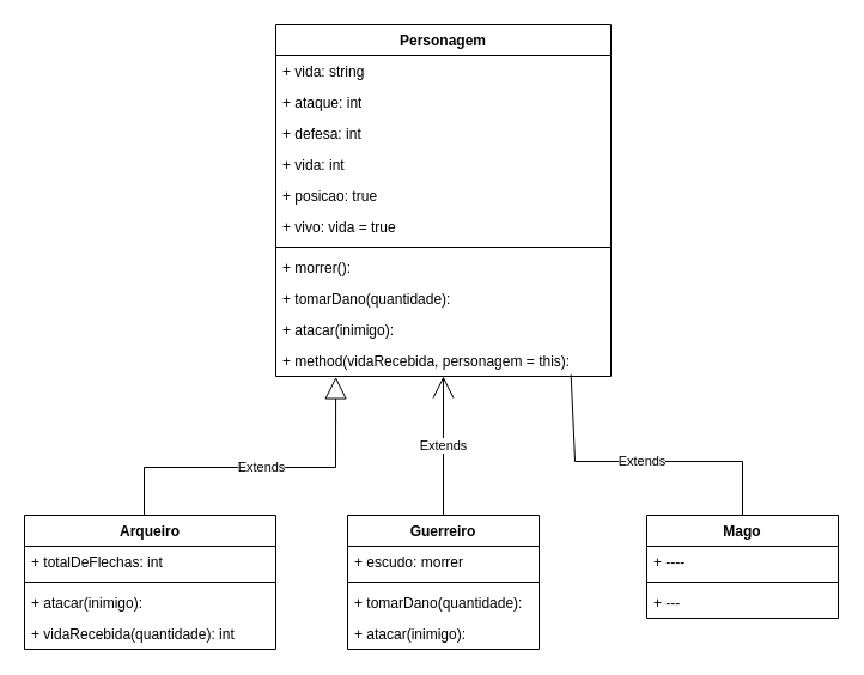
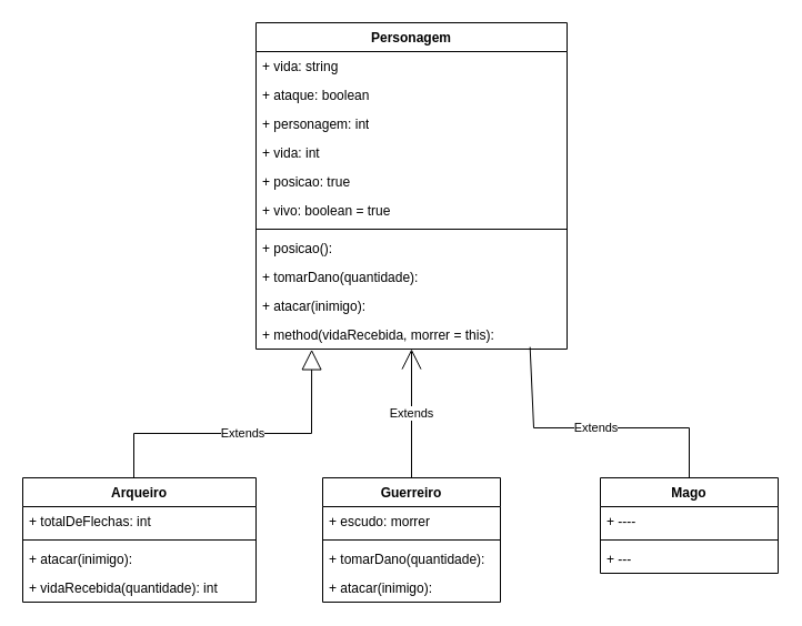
- <mxCell id="4" value="+ ataque: int" style="text;strokeColor=none;fillColor=none;align=left;verticalAlign=top;spacingLeft=4;spacingRight=4;overflow=hidden;rotatable=0;points=[[0,0.5],[1,0.5]];portConstraint=eastwest;whiteSpace=wrap;html=1;" vertex="1" parent="2"><mxGeometry y="52" width="280" height="26" as="geometry" /></mxCell>
+ <mxCell id="4" value="+ ataque: boolean" style="text;strokeColor=none;fillColor=none;align=left;verticalAlign=top;spacingLeft=4;spacingRight=4;overflow=hidden;rotatable=0;points=[[0,0.5],[1,0.5]];portConstraint=eastwest;whiteSpace=wrap;html=1;" vertex="1" parent="2"><mxGeometry y="52" width="280" height="26" as="geometry" /></mxCell>
- <mxCell id="5" value="+ defesa: int" style="text;strokeColor=none;fillColor=none;align=left;verticalAlign=top;spacingLeft=4;spacingRight=4;overflow=hidden;rotatable=0;points=[[0,0.5],[1,0.5]];portConstraint=eastwest;whiteSpace=wrap;html=1;" vertex="1" parent="2"><mxGeometry y="78" width="280" height="26" as="geometry" /></mxCell>
+ <mxCell id="5" value="+ personagem: int" style="text;strokeColor=none;fillColor=none;align=left;verticalAlign=top;spacingLeft=4;spacingRight=4;overflow=hidden;rotatable=0;points=[[0,0.5],[1,0.5]];portConstraint=eastwest;whiteSpace=wrap;html=1;" vertex="1" parent="2"><mxGeometry y="78" width="280" height="26" as="geometry" /></mxCell>
- <mxCell id="8" value="+ vivo: vida = true" style="text;strokeColor=none;fillColor=none;align=left;verticalAlign=top;spacingLeft=4;spacingRight=4;overflow=hidden;rotatable=0;points=[[0,0.5],[1,0.5]];portConstraint=eastwest;whiteSpace=wrap;html=1;" vertex="1" parent="2"><mxGeometry y="156" width="280" height="26" as="geometry" /></mxCell>
+ <mxCell id="8" value="+ vivo: boolean = true" style="text;strokeColor=none;fillColor=none;align=left;verticalAlign=top;spacingLeft=4;spacingRight=4;overflow=hidden;rotatable=0;points=[[0,0.5],[1,0.5]];portConstraint=eastwest;whiteSpace=wrap;html=1;" vertex="1" parent="2"><mxGeometry y="156" width="280" height="26" as="geometry" /></mxCell>
- <mxCell id="10" value="+ morrer():&amp;nbsp;" style="text;strokeColor=none;fillColor=none;align=left;verticalAlign=top;spacingLeft=4;spacingRight=4;overflow=hidden;rotatable=0;points=[[0,0.5],[1,0.5]];portConstraint=eastwest;whiteSpace=wrap;html=1;" vertex="1" parent="2"><mxGeometry y="190" width="280" height="26" as="geometry" /></mxCell>
+ <mxCell id="10" value="+ posicao():&amp;nbsp;" style="text;strokeColor=none;fillColor=none;align=left;verticalAlign=top;spacingLeft=4;spacingRight=4;overflow=hidden;rotatable=0;points=[[0,0.5],[1,0.5]];portConstraint=eastwest;whiteSpace=wrap;html=1;" vertex="1" parent="2"><mxGeometry y="190" width="280" height="26" as="geometry" /></mxCell>
- <mxCell id="13" value="+ method(vidaRecebida, personagem = this):&amp;nbsp;" style="text;strokeColor=none;fillColor=none;align=left;verticalAlign=top;spacingLeft=4;spacingRight=4;overflow=hidden;rotatable=0;points=[[0,0.5],[1,0.5]];portConstraint=eastwest;whiteSpace=wrap;html=1;" vertex="1" parent="2"><mxGeometry y="268" width="280" height="26" as="geometry" /></mxCell>
+ <mxCell id="13" value="+ method(vidaRecebida, morrer = this):&amp;nbsp;" style="text;strokeColor=none;fillColor=none;align=left;verticalAlign=top;spacingLeft=4;spacingRight=4;overflow=hidden;rotatable=0;points=[[0,0.5],[1,0.5]];portConstraint=eastwest;whiteSpace=wrap;html=1;" vertex="1" parent="2"><mxGeometry y="268" width="280" height="26" as="geometry" /></mxCell>
